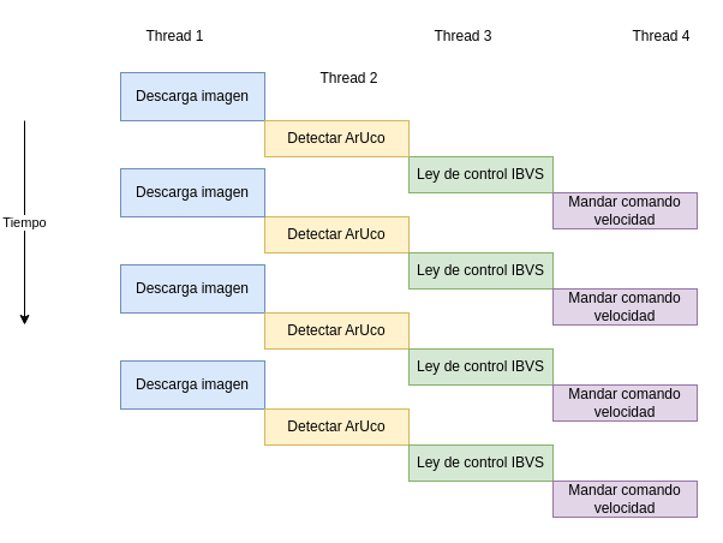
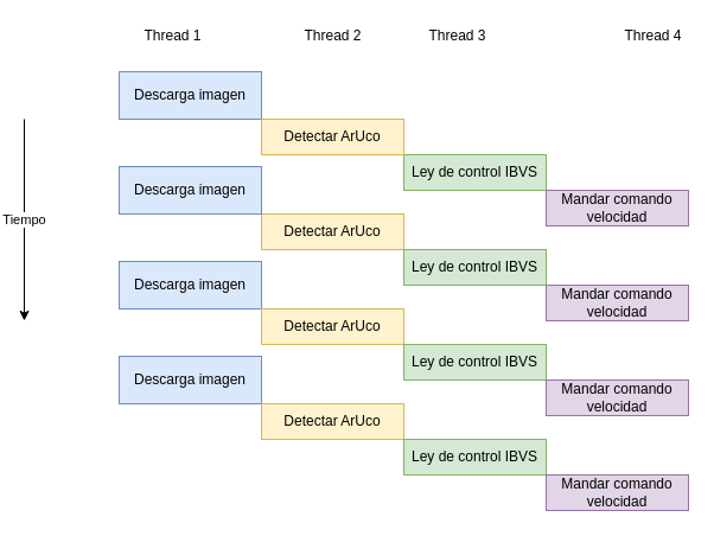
- <mxCell id="11" value="Thread 2" style="text;html=1;align=center;verticalAlign=middle;resizable=0;points=[];autosize=1;strokeColor=none;" vertex="1" parent="1"><mxGeometry x="260" y="55" width="60" height="20" as="geometry" /></mxCell>
+ <mxCell id="11" value="Thread 2" style="text;html=1;align=center;verticalAlign=middle;resizable=0;points=[];autosize=1;strokeColor=none;" vertex="1" parent="1"><mxGeometry x="250" y="20" width="60" height="20" as="geometry" /></mxCell>
